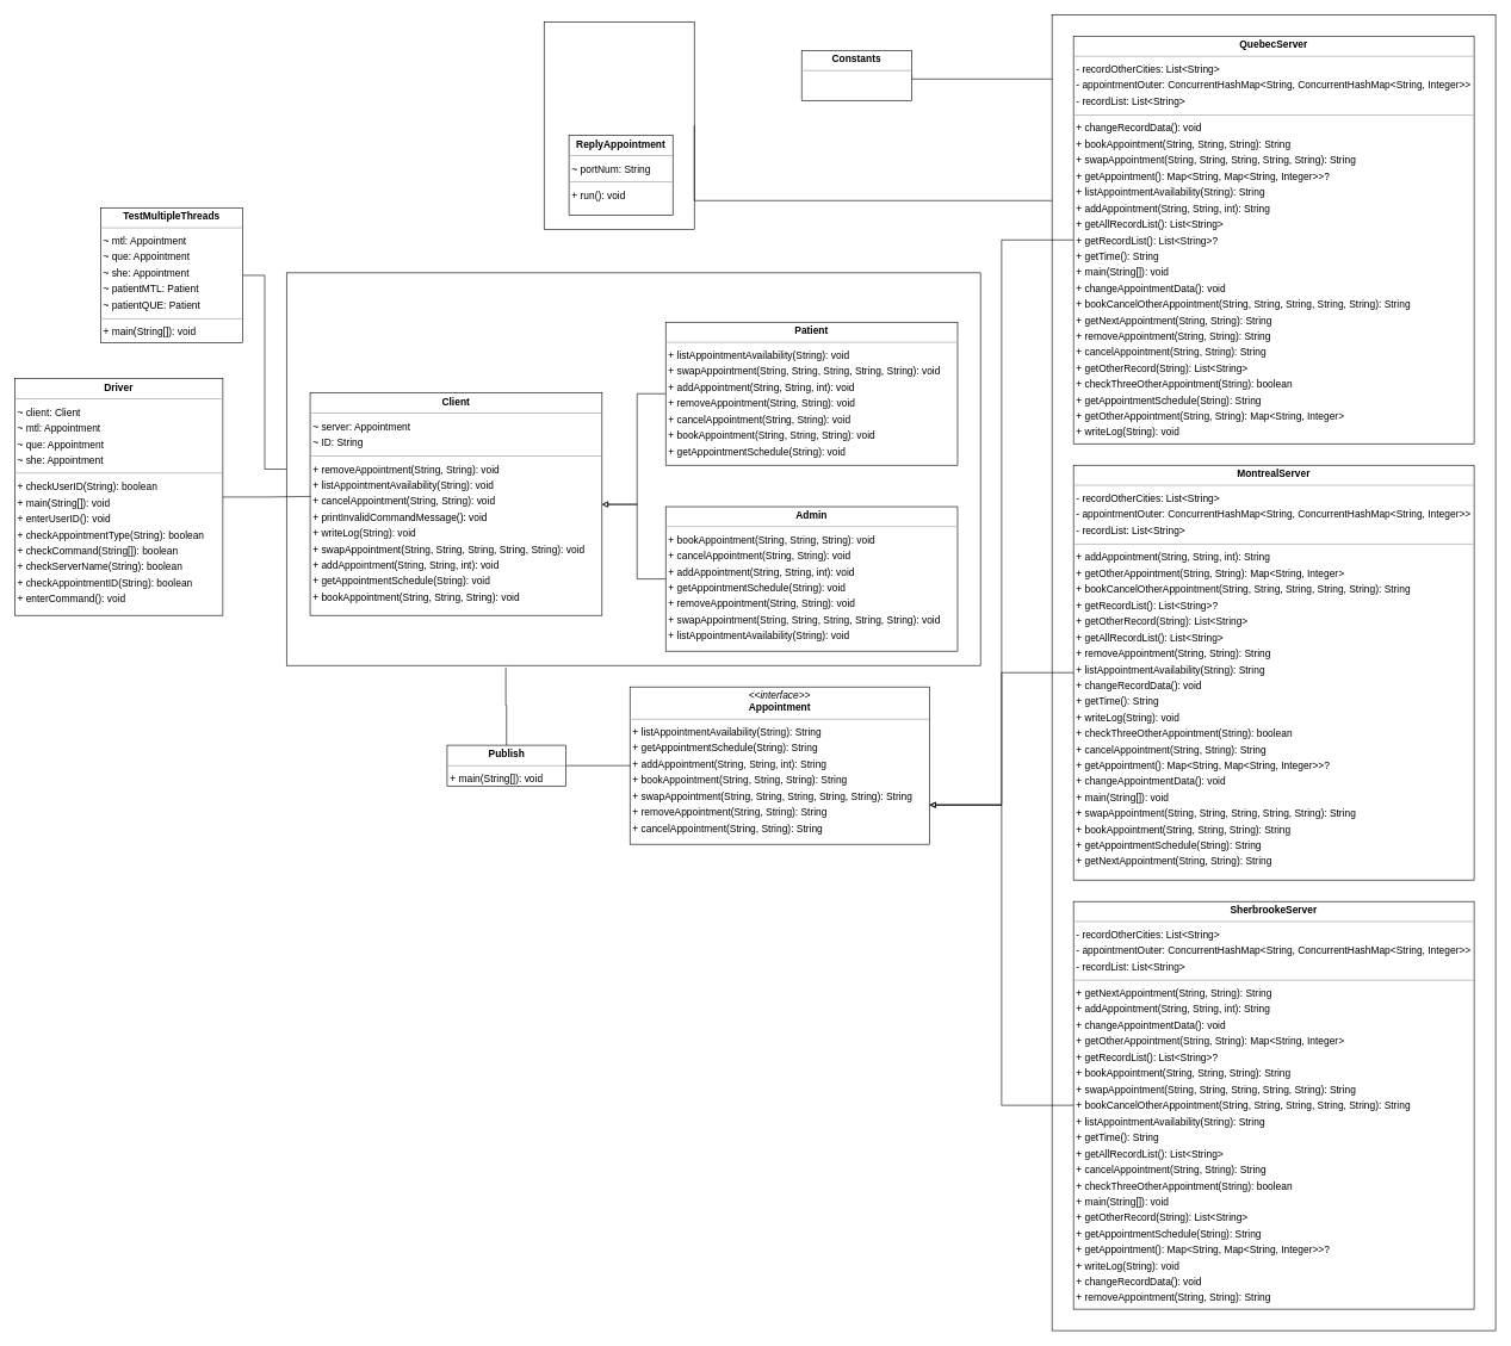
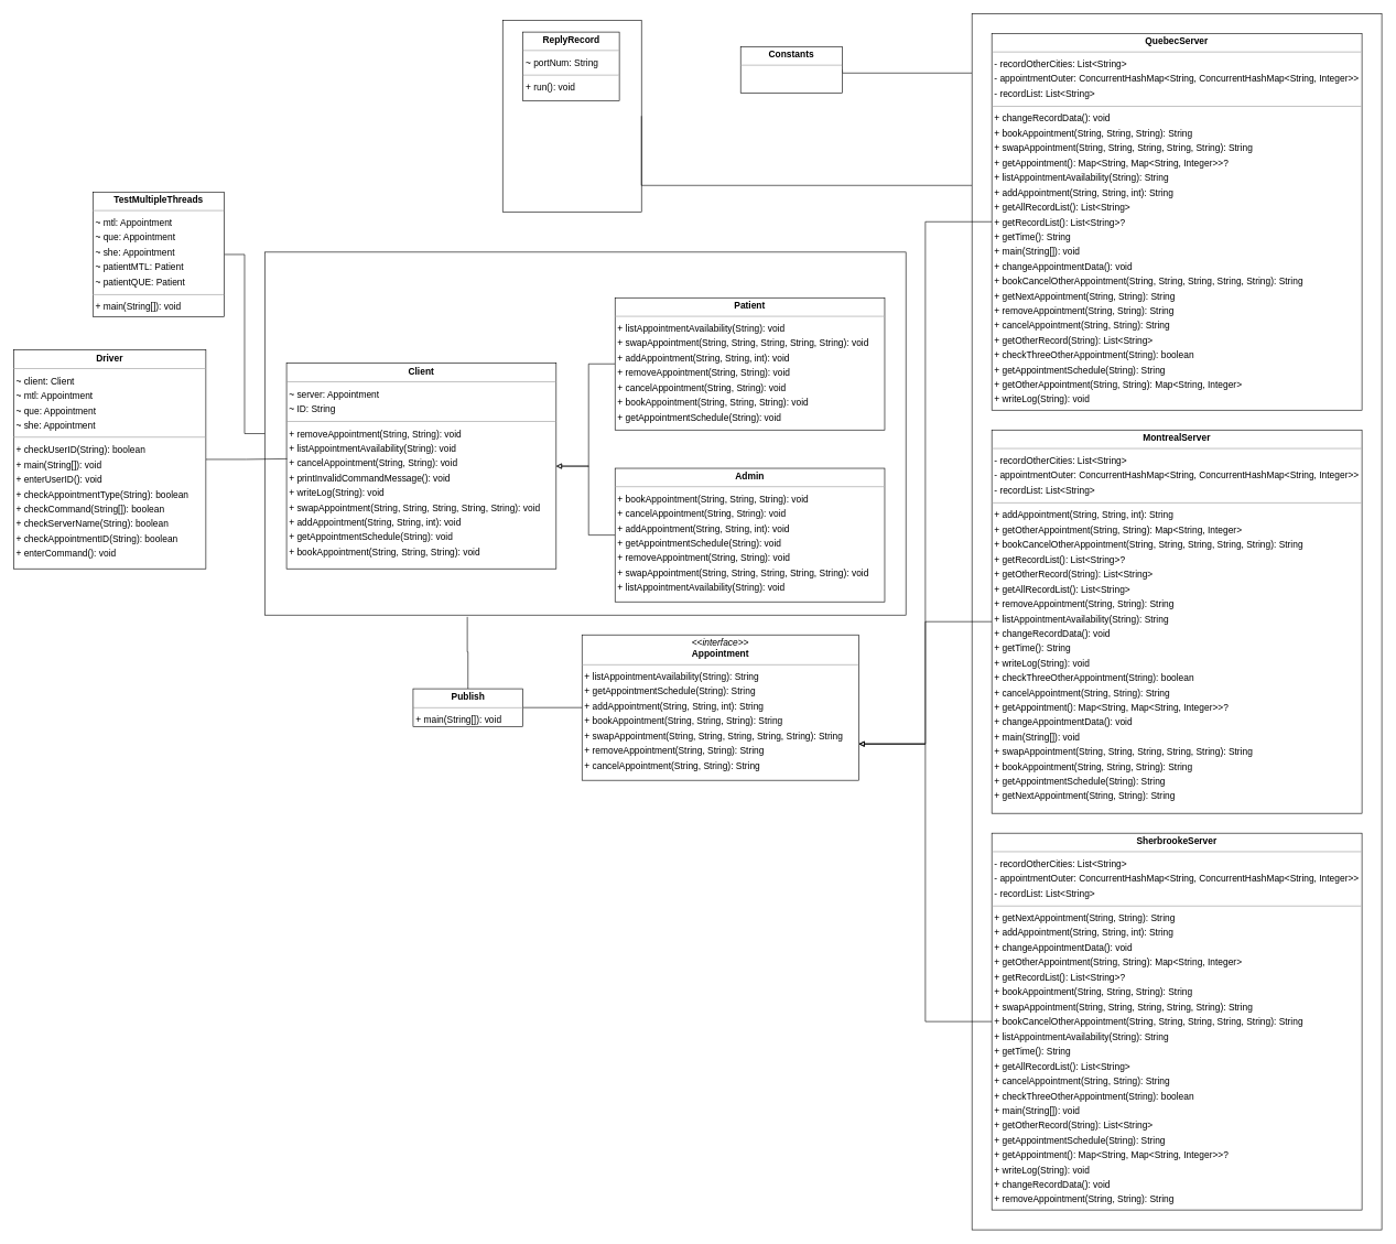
+ <mxCell id="20" value="&lt;p style=&quot;margin:0px;margin-top:4px;text-align:center;&quot;&gt;&lt;b&gt;ReplyRecord&lt;/b&gt;&lt;/p&gt;&lt;hr size=&quot;1&quot;/&gt;&lt;p style=&quot;margin:0 0 0 4px;line-height:1.6;&quot;&gt;~ portNum: String&lt;/p&gt;&lt;hr size=&quot;1&quot;/&gt;&lt;p style=&quot;margin:0 0 0 4px;line-height:1.6;&quot;&gt;+ run(): void&lt;/p&gt;" style="verticalAlign=top;align=left;overflow=fill;fontSize=14;fontFamily=Helvetica;html=1;rounded=0;shadow=0;comic=0;labelBackgroundColor=none;strokeWidth=1;" parent="1" vertex="1"><mxGeometry x="790.5" y="48" width="146" height="104" as="geometry" /></mxCell>
- <mxCell id="22" value="&lt;p style=&quot;margin:0px;margin-top:4px;text-align:center;&quot;&gt;&lt;b&gt;ReplyAppointment&lt;/b&gt;&lt;/p&gt;&lt;hr size=&quot;1&quot;/&gt;&lt;p style=&quot;margin:0 0 0 4px;line-height:1.6;&quot;&gt;~ portNum: String&lt;/p&gt;&lt;hr size=&quot;1&quot;/&gt;&lt;p style=&quot;margin:0 0 0 4px;line-height:1.6;&quot;&gt;+ run(): void&lt;/p&gt;" style="verticalAlign=top;align=left;overflow=fill;fontSize=14;fontFamily=Helvetica;html=1;rounded=0;shadow=0;comic=0;labelBackgroundColor=none;strokeWidth=1;" parent="1" vertex="1"><mxGeometry x="794.75" y="188.5" width="145.25" height="112" as="geometry" /></mxCell>
